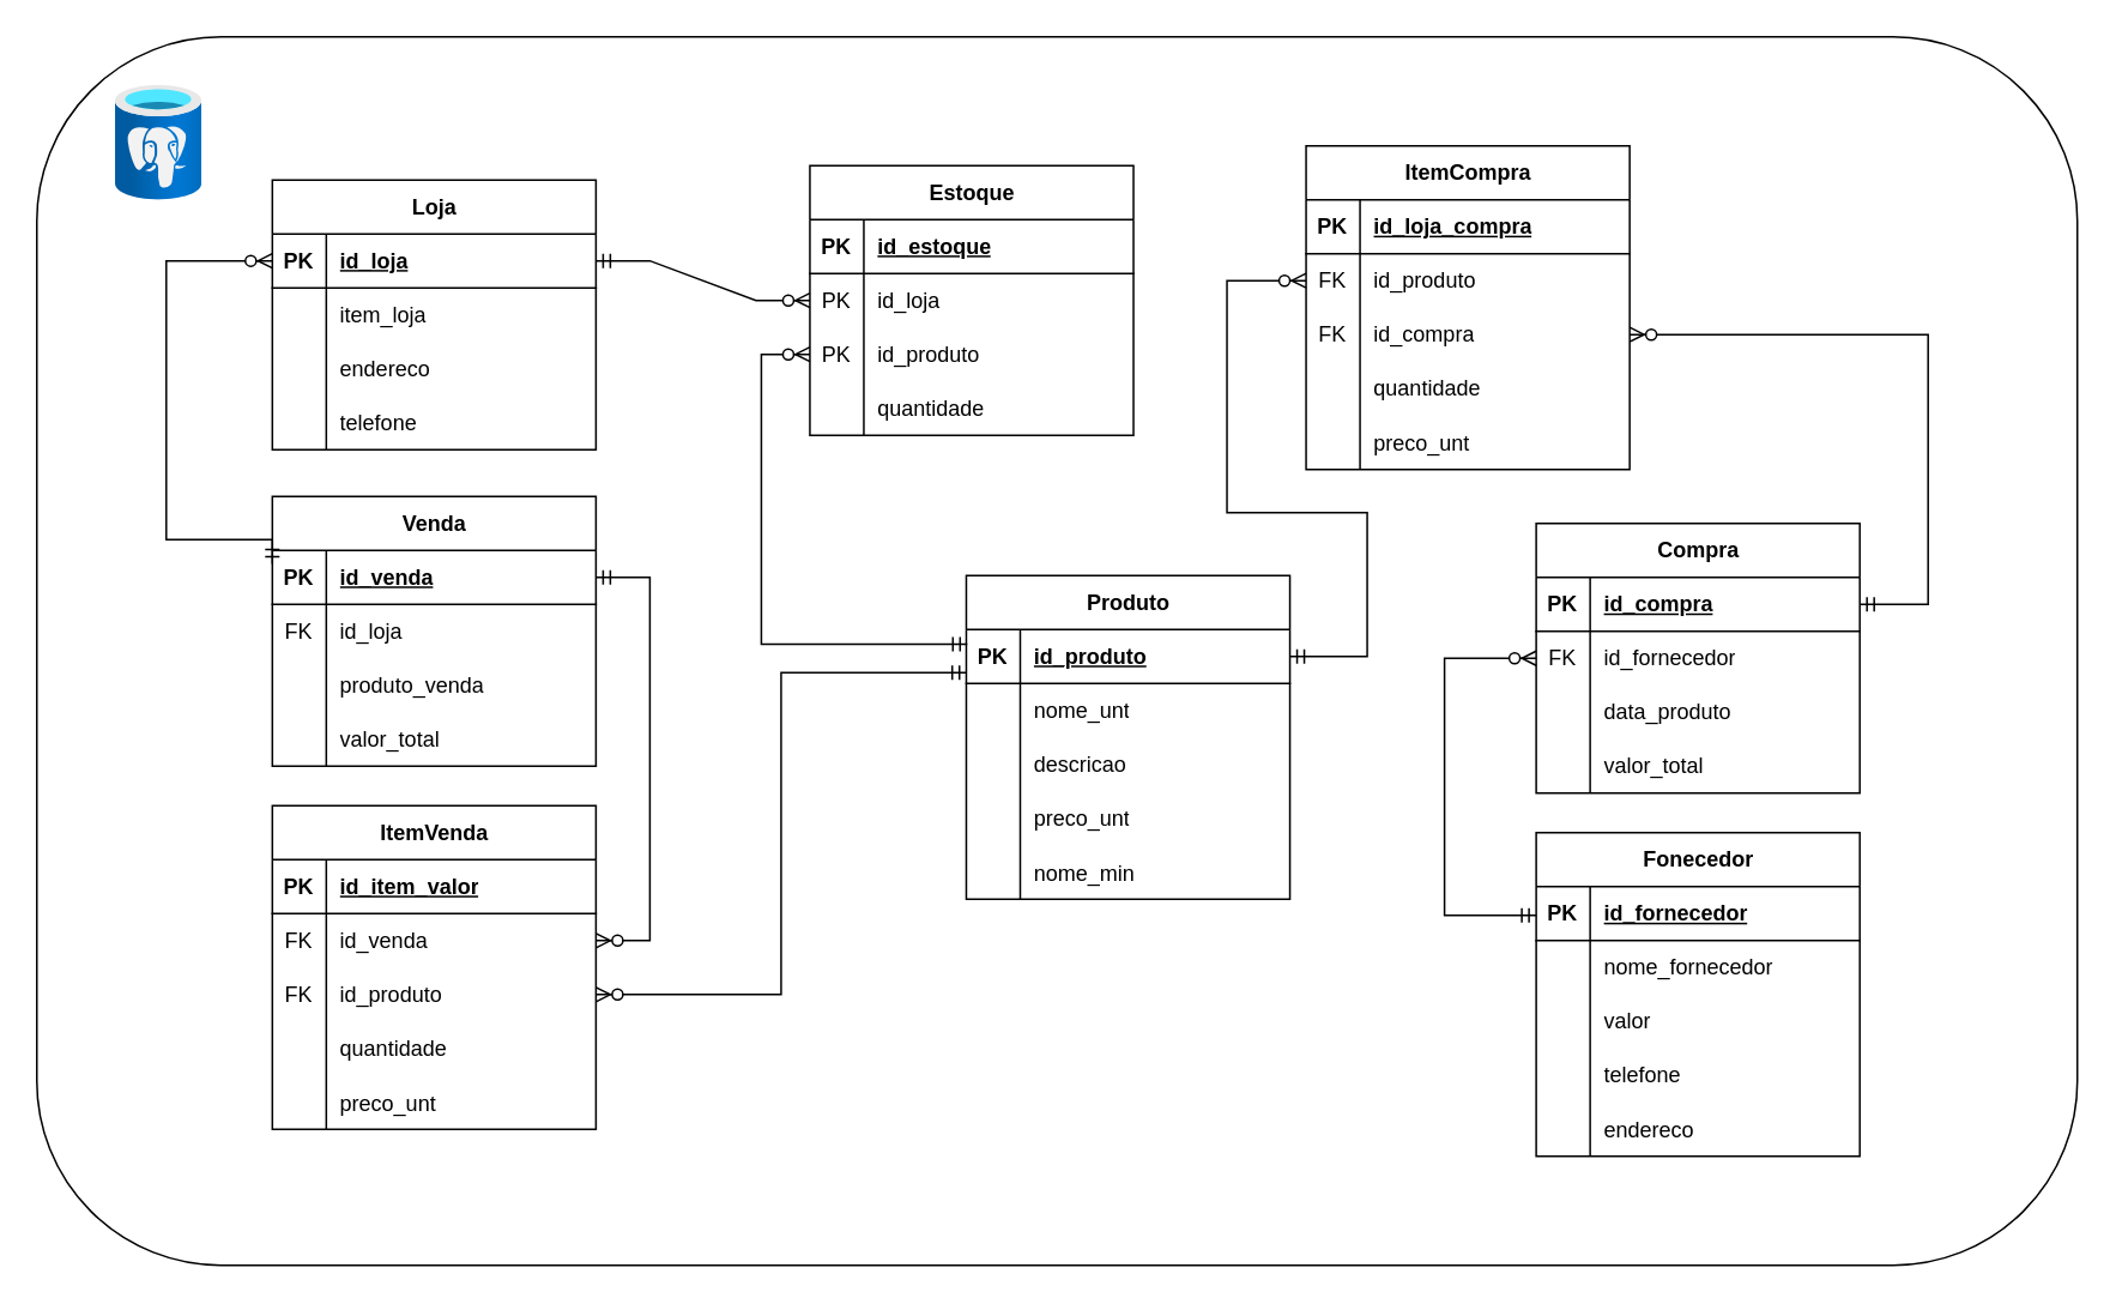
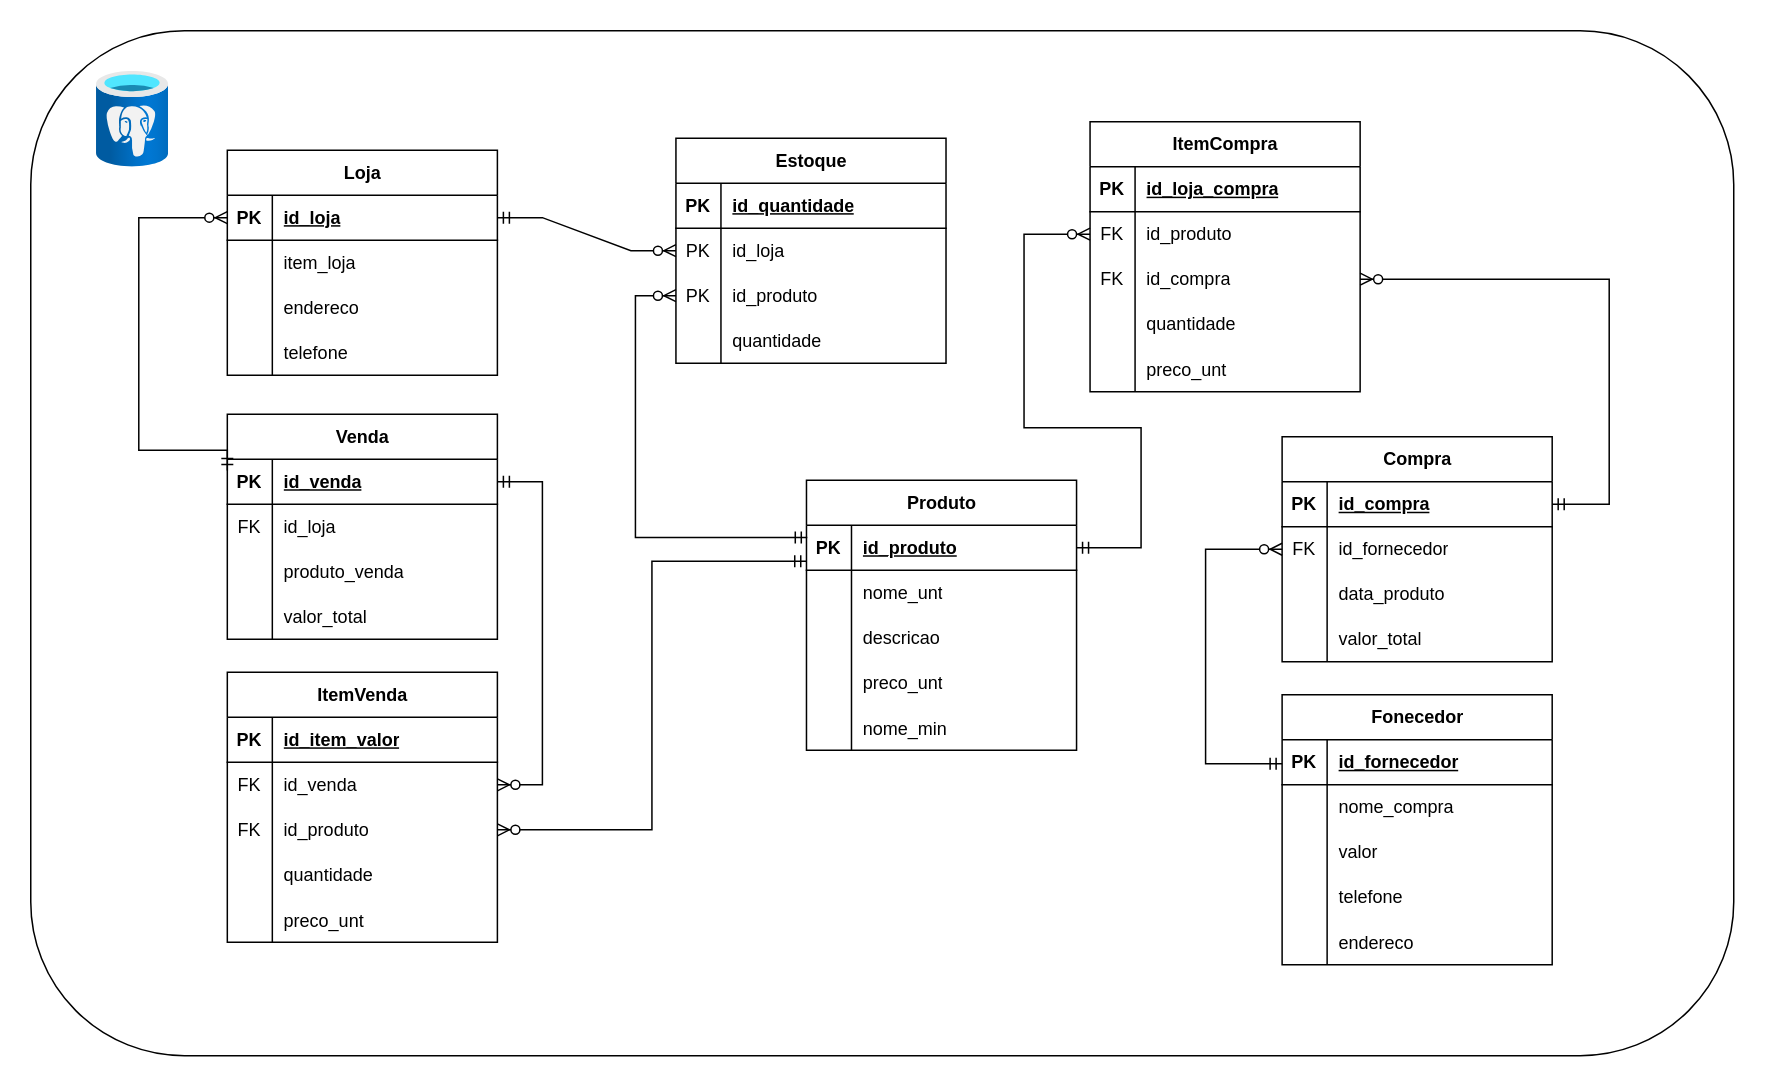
- <mxCell id="38" value="id_estoque" style="shape=partialRectangle;connectable=0;fillColor=none;top=0;left=0;bottom=0;right=0;align=left;spacingLeft=6;fontStyle=5;overflow=hidden;whiteSpace=wrap;html=1;" parent="36" vertex="1"><mxGeometry x="30" width="150" height="30" as="geometry"><mxRectangle width="150" height="30" as="alternateBounds" /></mxGeometry></mxCell>
+ <mxCell id="38" value="id_quantidade" style="shape=partialRectangle;connectable=0;fillColor=none;top=0;left=0;bottom=0;right=0;align=left;spacingLeft=6;fontStyle=5;overflow=hidden;whiteSpace=wrap;html=1;" parent="36" vertex="1"><mxGeometry x="30" width="150" height="30" as="geometry"><mxRectangle width="150" height="30" as="alternateBounds" /></mxGeometry></mxCell>
- <mxCell id="56" value="nome_fornecedor" style="shape=partialRectangle;connectable=0;fillColor=none;top=0;left=0;bottom=0;right=0;align=left;spacingLeft=6;overflow=hidden;whiteSpace=wrap;html=1;" parent="54" vertex="1"><mxGeometry x="30" width="150" height="30" as="geometry"><mxRectangle width="150" height="30" as="alternateBounds" /></mxGeometry></mxCell>
+ <mxCell id="56" value="nome_compra" style="shape=partialRectangle;connectable=0;fillColor=none;top=0;left=0;bottom=0;right=0;align=left;spacingLeft=6;overflow=hidden;whiteSpace=wrap;html=1;" parent="54" vertex="1"><mxGeometry x="30" width="150" height="30" as="geometry"><mxRectangle width="150" height="30" as="alternateBounds" /></mxGeometry></mxCell>
